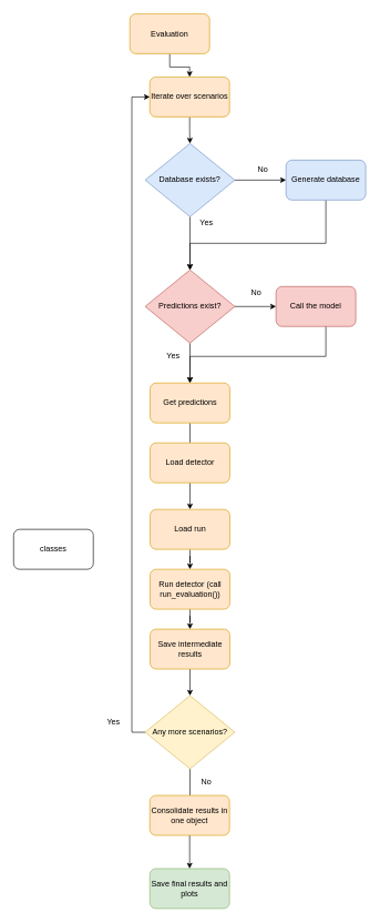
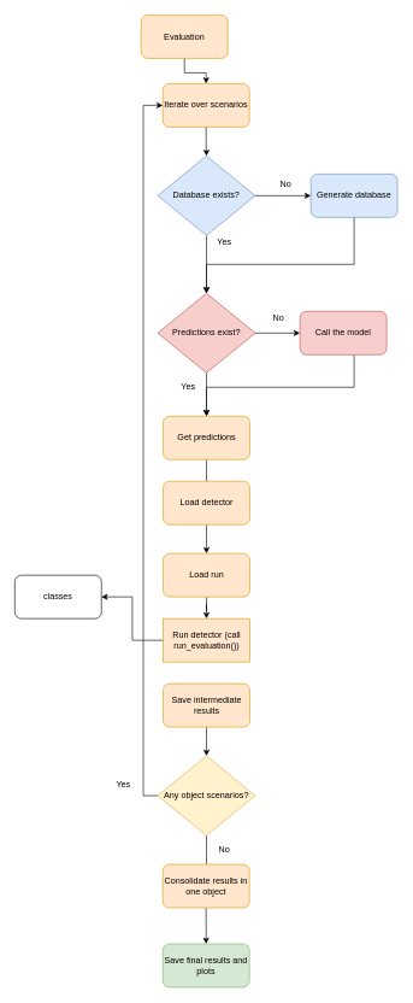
- <mxCell id="27" value="Run detector (call run_evaluation())" style="rounded=1;whiteSpace=wrap;html=1;fillColor=#ffe6cc;strokeColor=#d79b00;" vertex="1" parent="1"><mxGeometry x="225.5" y="855" width="120" height="60" as="geometry" /></mxCell>
+ <mxCell id="27" value="Run detector (call run_evaluation())" style="whiteSpace=wrap;html=1;fillColor=#ffe6cc;strokeColor=#d79b00;rounded=0;" vertex="1" parent="1"><mxGeometry x="225.5" y="855" width="120" height="60" as="geometry" /></mxCell>
- <mxCell id="26" style="edgeStyle=orthogonalEdgeStyle;rounded=0;orthogonalLoop=1;jettySize=auto;html=1;entryX=0.5;entryY=0;entryDx=0;entryDy=0;" edge="1" parent="1" source="27" target="29"><mxGeometry relative="1" as="geometry" /></mxCell>
+ <mxCell id="26" style="edgeStyle=orthogonalEdgeStyle;rounded=0;orthogonalLoop=1;jettySize=auto;html=1;" edge="1" parent="1" source="27" target="38"><mxGeometry relative="1" as="geometry" /></mxCell>
- <mxCell id="32" value="Any more scenarios?" style="rhombus;whiteSpace=wrap;html=1;fillColor=#fff2cc;strokeColor=#d6b656;" vertex="1" parent="1"><mxGeometry x="218" y="1045" width="135" height="110" as="geometry" /></mxCell>
+ <mxCell id="32" value="Any object scenarios?" style="rhombus;whiteSpace=wrap;html=1;fillColor=#fff2cc;strokeColor=#d6b656;" vertex="1" parent="1"><mxGeometry x="218" y="1045" width="135" height="110" as="geometry" /></mxCell>
